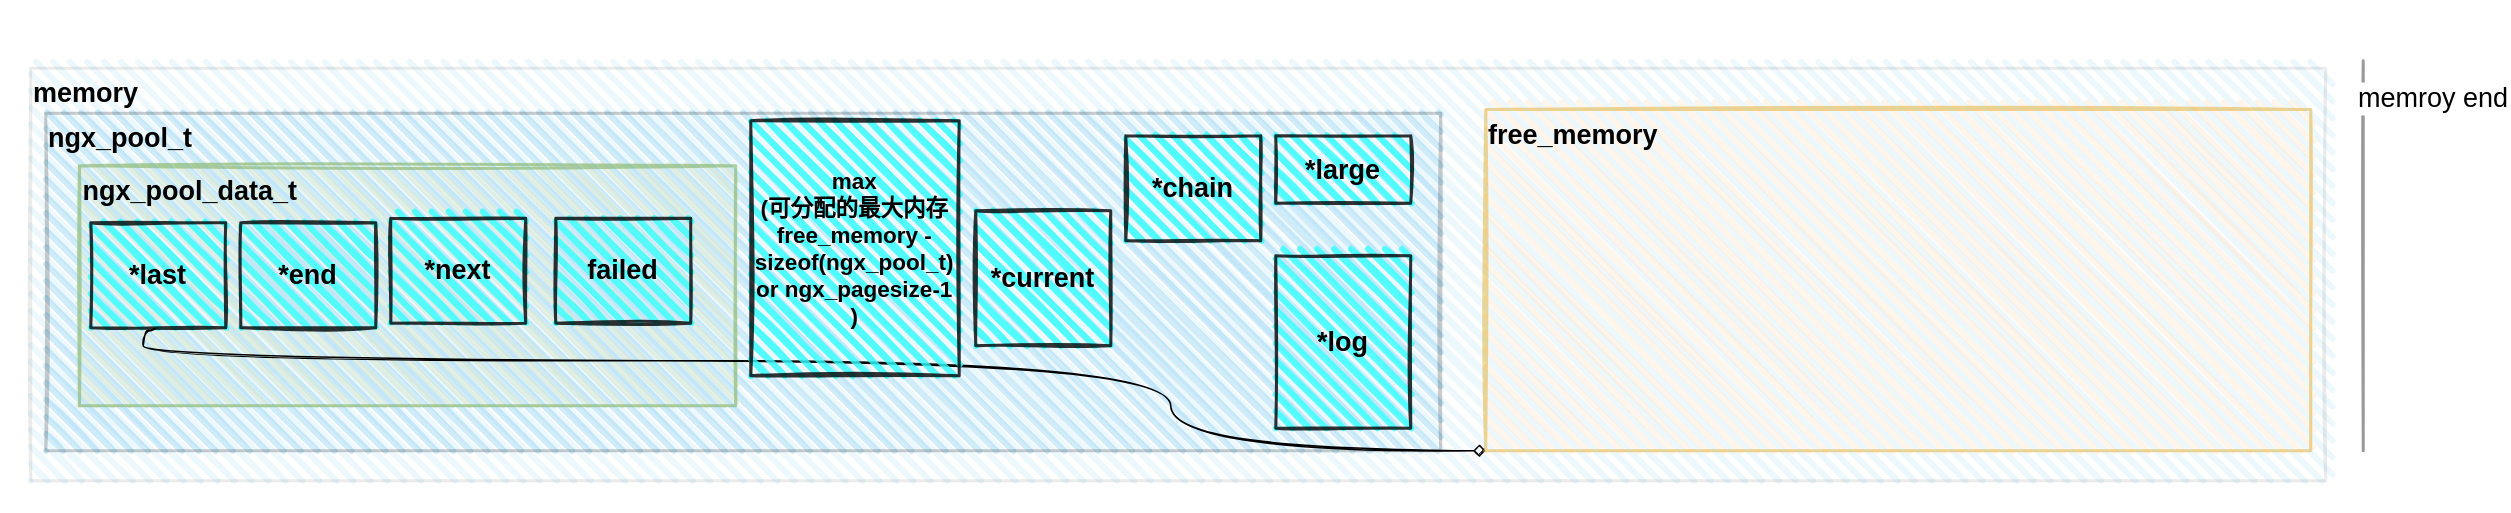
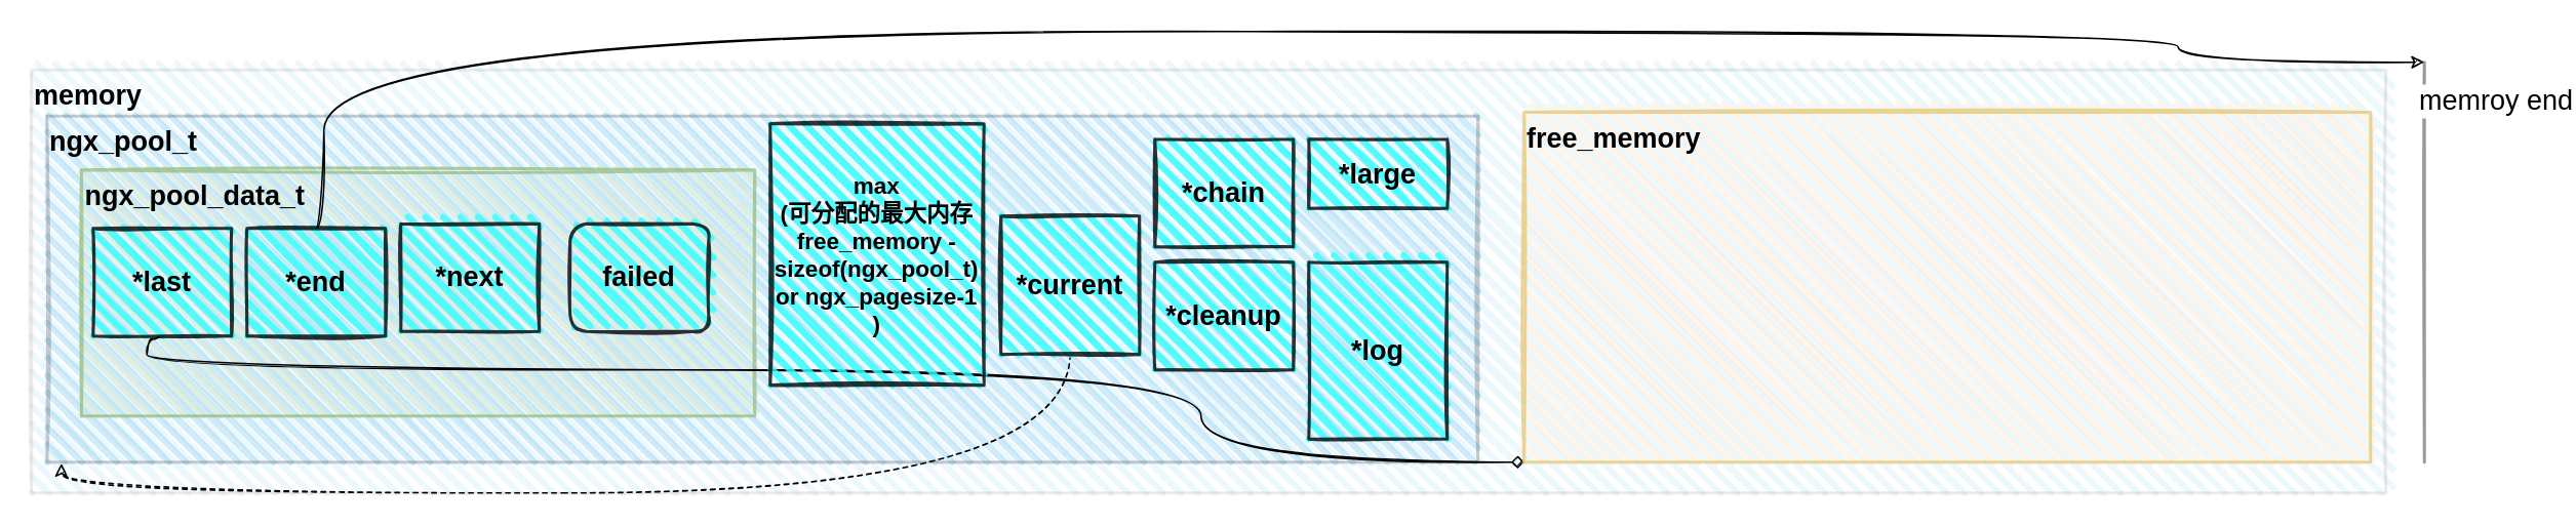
+ <mxCell id="8" style="edgeStyle=orthogonalEdgeStyle;curved=1;rounded=0;sketch=1;orthogonalLoop=1;jettySize=auto;html=1;fontSize=18;entryX=0;entryY=0.5;entryDx=0;entryDy=0;entryPerimeter=0;exitX=0.5;exitY=0;exitDx=0;exitDy=0;" edge="1" parent="1" source="9" target="10"><mxGeometry relative="1" as="geometry"><mxPoint x="1416" y="120" as="targetPoint" /><Array as="points"><mxPoint x="210" y="148" /><mxPoint x="210" y="20" /><mxPoint x="1415" y="20" /></Array></mxGeometry></mxCell>
- <mxCell id="12" value="&lt;span style=&quot;font-size: 18px&quot;&gt;&lt;b&gt;failed&lt;/b&gt;&lt;/span&gt;" style="whiteSpace=wrap;html=1;strokeWidth=2;fillWeight=4;hachureGap=8;hachureAngle=45;opacity=80;glass=0;shadow=0;perimeter=rectanglePerimeter;sketch=1;fillStyle=auto;fillColor=#33FFFF;" vertex="1" parent="1"><mxGeometry x="370" y="145" width="90" height="70" as="geometry" /></mxCell>
+ <mxCell id="12" value="&lt;span style=&quot;font-size: 18px&quot;&gt;&lt;b&gt;failed&lt;/b&gt;&lt;/span&gt;" style="whiteSpace=wrap;html=1;strokeWidth=2;fillWeight=4;hachureGap=8;hachureAngle=45;opacity=80;glass=0;shadow=0;sketch=1;fillStyle=auto;fillColor=#33FFFF;rounded=1;" vertex="1" parent="1"><mxGeometry x="370" y="145" width="90" height="70" as="geometry" /></mxCell>
+ <mxCell id="18" value="&lt;span style=&quot;font-size: 18px&quot;&gt;&lt;b&gt;*cleanup&lt;/b&gt;&lt;/span&gt;" style="whiteSpace=wrap;html=1;strokeWidth=2;fillWeight=4;hachureGap=8;hachureAngle=45;opacity=80;glass=0;shadow=0;perimeter=rectanglePerimeter;sketch=1;fillStyle=auto;fillColor=#33FFFF;" vertex="1" parent="1"><mxGeometry x="750" y="170" width="90" height="70" as="geometry" /></mxCell>
+ <mxCell id="14" style="edgeStyle=orthogonalEdgeStyle;curved=1;rounded=0;sketch=1;orthogonalLoop=1;jettySize=auto;html=1;entryX=0.01;entryY=1.004;entryDx=0;entryDy=0;entryPerimeter=0;dashed=1;fontSize=18;" edge="1" parent="1" source="15" target="3"><mxGeometry relative="1" as="geometry"><Array as="points"><mxPoint x="695" y="320" /><mxPoint x="39" y="320" /></Array></mxGeometry></mxCell>
